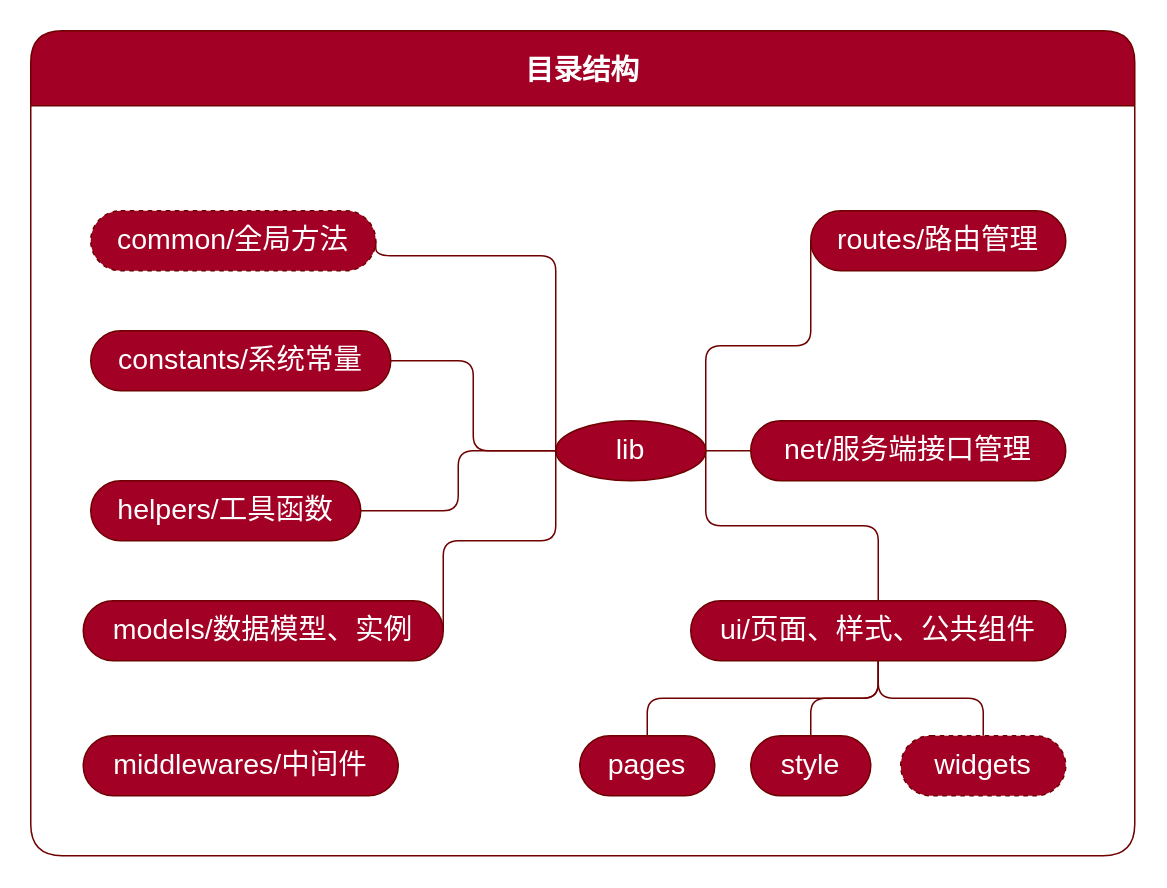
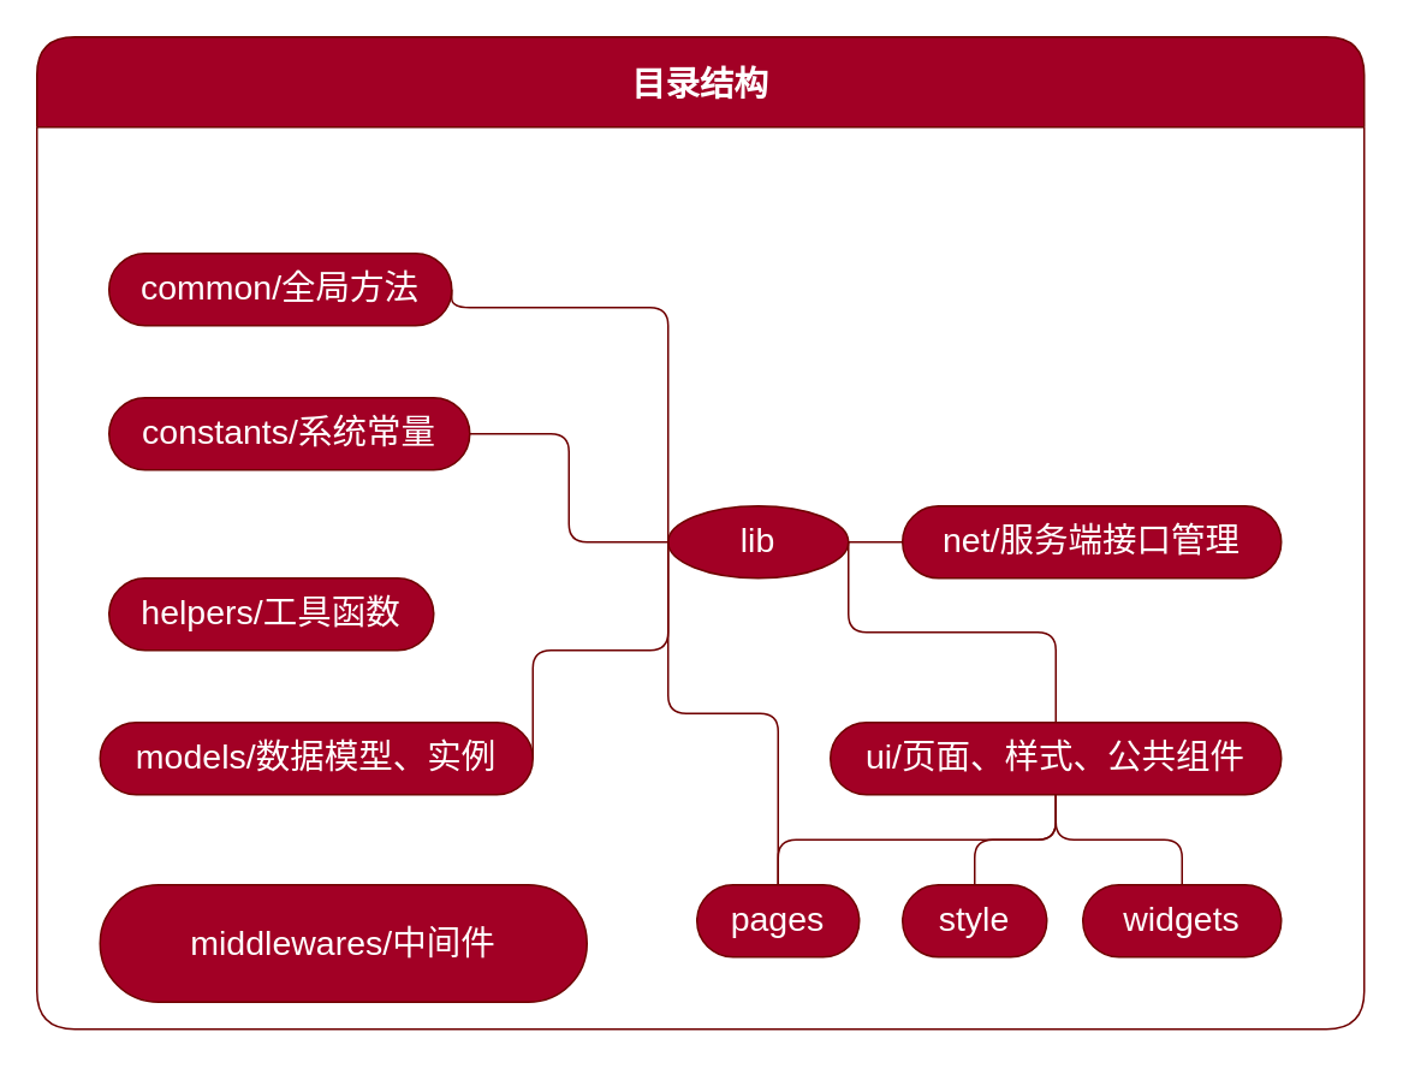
- <mxCell id="5" value="common/全局方法" style="whiteSpace=wrap;html=1;rounded=1;arcSize=50;align=center;verticalAlign=middle;strokeWidth=1;autosize=1;spacing=4;treeFolding=1;treeMoving=1;newEdgeStyle={&quot;edgeStyle&quot;:&quot;entityRelationEdgeStyle&quot;,&quot;startArrow&quot;:&quot;none&quot;,&quot;endArrow&quot;:&quot;none&quot;,&quot;segment&quot;:10,&quot;curved&quot;:1};shadow=0;glass=0;sketch=0;fontSize=19;fillColor=#a20025;strokeColor=#6F0000;fontColor=#ffffff;dashed=1;" parent="2" vertex="1"><mxGeometry x="40" y="120" width="190" height="40" as="geometry" /></mxCell>
+ <mxCell id="5" value="common/全局方法" style="whiteSpace=wrap;html=1;rounded=1;arcSize=50;align=center;verticalAlign=middle;strokeWidth=1;autosize=1;spacing=4;treeFolding=1;treeMoving=1;newEdgeStyle={&quot;edgeStyle&quot;:&quot;entityRelationEdgeStyle&quot;,&quot;startArrow&quot;:&quot;none&quot;,&quot;endArrow&quot;:&quot;none&quot;,&quot;segment&quot;:10,&quot;curved&quot;:1};shadow=0;glass=0;sketch=0;fontSize=19;fillColor=#a20025;strokeColor=#6F0000;fontColor=#ffffff;" parent="2" vertex="1"><mxGeometry x="40" y="120" width="190" height="40" as="geometry" /></mxCell>
- <mxCell id="23" value="routes/路由管理" style="whiteSpace=wrap;html=1;rounded=1;arcSize=50;align=center;verticalAlign=middle;strokeWidth=1;autosize=1;spacing=4;treeFolding=1;treeMoving=1;newEdgeStyle={&quot;edgeStyle&quot;:&quot;entityRelationEdgeStyle&quot;,&quot;startArrow&quot;:&quot;none&quot;,&quot;endArrow&quot;:&quot;none&quot;,&quot;segment&quot;:10,&quot;curved&quot;:1};shadow=0;glass=0;sketch=0;fontSize=19;fillColor=#a20025;strokeColor=#6F0000;fontColor=#ffffff;" parent="2" vertex="1"><mxGeometry x="520" y="120" width="170" height="40" as="geometry" /></mxCell>
- <mxCell id="24" style="edgeStyle=elbowEdgeStyle;html=1;exitX=1;exitY=0.5;exitDx=0;exitDy=0;fontSize=19;entryX=0;entryY=0.5;entryDx=0;entryDy=0;fillColor=#a20025;strokeColor=#6F0000;endArrow=none;endFill=0;elbow=vertical;" parent="2" source="3" target="23" edge="1"><mxGeometry relative="1" as="geometry"><mxPoint x="346" y="380" as="sourcePoint" /></mxGeometry></mxCell>
- <mxCell id="21" style="edgeStyle=elbowEdgeStyle;html=1;exitX=0;exitY=0.5;exitDx=0;exitDy=0;entryX=1;entryY=0.5;entryDx=0;entryDy=0;fontSize=19;fillColor=#a20025;strokeColor=#6F0000;endArrow=none;endFill=0;elbow=vertical;" parent="2" source="3" target="22" edge="1"><mxGeometry relative="1" as="geometry" /></mxCell>
+ <mxCell id="21" style="edgeStyle=elbowEdgeStyle;html=1;exitX=0;exitY=0.5;exitDx=0;exitDy=0;fontSize=19;fillColor=#a20025;strokeColor=#6F0000;endArrow=none;endFill=0;elbow=vertical;" parent="2" source="3" target="13" edge="1"><mxGeometry relative="1" as="geometry" /></mxCell>
- <mxCell id="8" value="middlewares/中间件" style="whiteSpace=wrap;html=1;rounded=1;arcSize=50;align=center;verticalAlign=middle;strokeWidth=1;autosize=1;spacing=4;treeFolding=1;treeMoving=1;newEdgeStyle={&quot;edgeStyle&quot;:&quot;entityRelationEdgeStyle&quot;,&quot;startArrow&quot;:&quot;none&quot;,&quot;endArrow&quot;:&quot;none&quot;,&quot;segment&quot;:10,&quot;curved&quot;:1};shadow=0;glass=0;sketch=0;fontSize=19;fillColor=#a20025;strokeColor=#6F0000;fontColor=#ffffff;" parent="2" vertex="1"><mxGeometry x="35" y="470" width="210" height="40" as="geometry" /></mxCell>
+ <mxCell id="8" value="middlewares/中间件" style="whiteSpace=wrap;html=1;rounded=1;arcSize=50;align=center;verticalAlign=middle;strokeWidth=1;autosize=1;spacing=4;treeFolding=1;treeMoving=1;newEdgeStyle={&quot;edgeStyle&quot;:&quot;entityRelationEdgeStyle&quot;,&quot;startArrow&quot;:&quot;none&quot;,&quot;endArrow&quot;:&quot;none&quot;,&quot;segment&quot;:10,&quot;curved&quot;:1};shadow=0;glass=0;sketch=0;fontSize=19;fillColor=#a20025;strokeColor=#6F0000;fontColor=#ffffff;" parent="2" vertex="1"><mxGeometry x="35" y="470" width="270" height="65" as="geometry" /></mxCell>
- <mxCell id="19" value="widgets" style="whiteSpace=wrap;html=1;rounded=1;arcSize=50;align=center;verticalAlign=middle;strokeWidth=1;autosize=1;spacing=4;treeFolding=1;treeMoving=1;newEdgeStyle={&quot;edgeStyle&quot;:&quot;entityRelationEdgeStyle&quot;,&quot;startArrow&quot;:&quot;none&quot;,&quot;endArrow&quot;:&quot;none&quot;,&quot;segment&quot;:10,&quot;curved&quot;:1};shadow=0;glass=0;sketch=0;fontSize=19;fillColor=#a20025;strokeColor=#6F0000;fontColor=#ffffff;dashed=1;" parent="2" vertex="1"><mxGeometry x="580" y="470" width="110" height="40" as="geometry" /></mxCell>
+ <mxCell id="19" value="widgets" style="whiteSpace=wrap;html=1;rounded=1;arcSize=50;align=center;verticalAlign=middle;strokeWidth=1;autosize=1;spacing=4;treeFolding=1;treeMoving=1;newEdgeStyle={&quot;edgeStyle&quot;:&quot;entityRelationEdgeStyle&quot;,&quot;startArrow&quot;:&quot;none&quot;,&quot;endArrow&quot;:&quot;none&quot;,&quot;segment&quot;:10,&quot;curved&quot;:1};shadow=0;glass=0;sketch=0;fontSize=19;fillColor=#a20025;strokeColor=#6F0000;fontColor=#ffffff;" parent="2" vertex="1"><mxGeometry x="580" y="470" width="110" height="40" as="geometry" /></mxCell>
